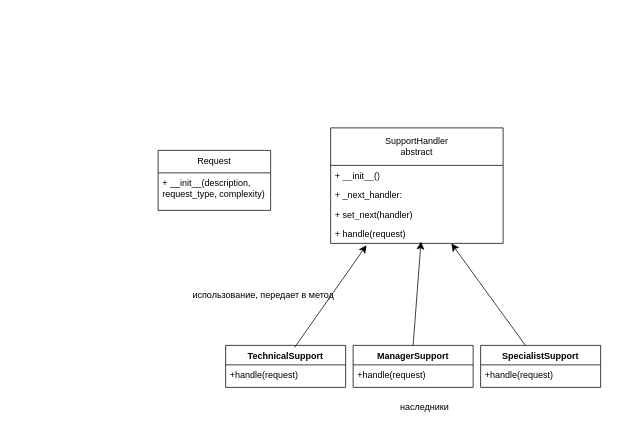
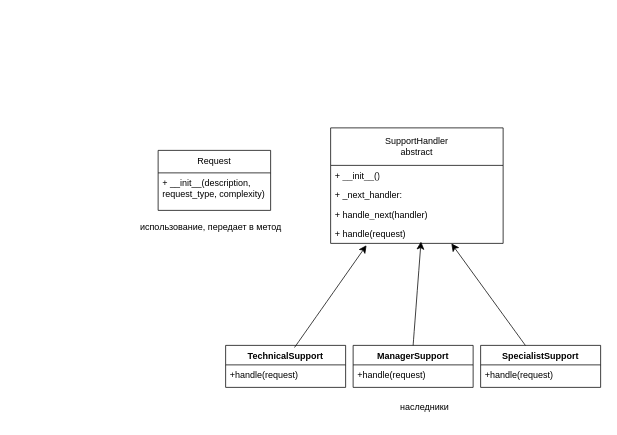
- <mxCell id="5" value="+ set_next(handler)" style="text;strokeColor=none;fillColor=none;align=left;verticalAlign=top;spacingLeft=4;spacingRight=4;overflow=hidden;rotatable=0;points=[[0,0.5],[1,0.5]];portConstraint=eastwest;whiteSpace=wrap;html=1;" vertex="1" parent="2"><mxGeometry y="102" width="230" height="26" as="geometry" /></mxCell>
+ <mxCell id="5" value="+ handle_next(handler)" style="text;strokeColor=none;fillColor=none;align=left;verticalAlign=top;spacingLeft=4;spacingRight=4;overflow=hidden;rotatable=0;points=[[0,0.5],[1,0.5]];portConstraint=eastwest;whiteSpace=wrap;html=1;" vertex="1" parent="2"><mxGeometry y="102" width="230" height="26" as="geometry" /></mxCell>
- <mxCell id="21" value="использование, передает в метод" style="text;html=1;align=center;verticalAlign=middle;resizable=0;points=[];autosize=1;strokeColor=none;fillColor=none;" vertex="1" parent="1"><mxGeometry x="255" y="378" width="190" height="30" as="geometry" /></mxCell>
+ <mxCell id="21" value="использование, передает в метод" style="text;html=1;align=center;verticalAlign=middle;resizable=0;points=[];autosize=1;strokeColor=none;fillColor=none;" vertex="1" parent="1"><mxGeometry x="185" y="288" width="190" height="30" as="geometry" /></mxCell>
